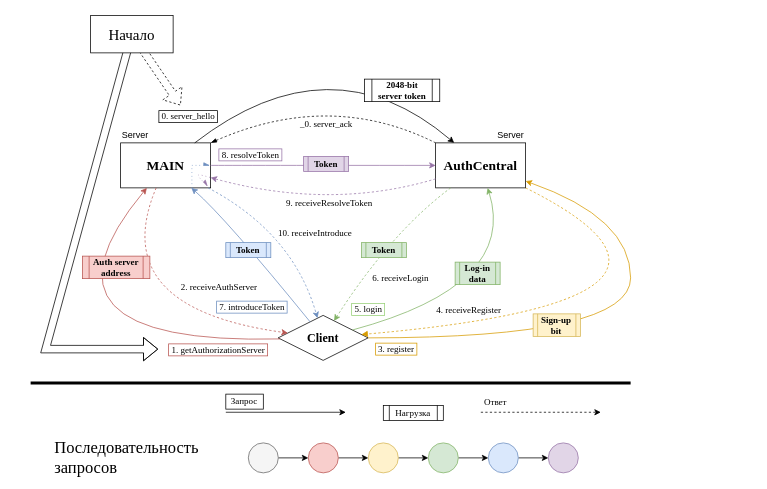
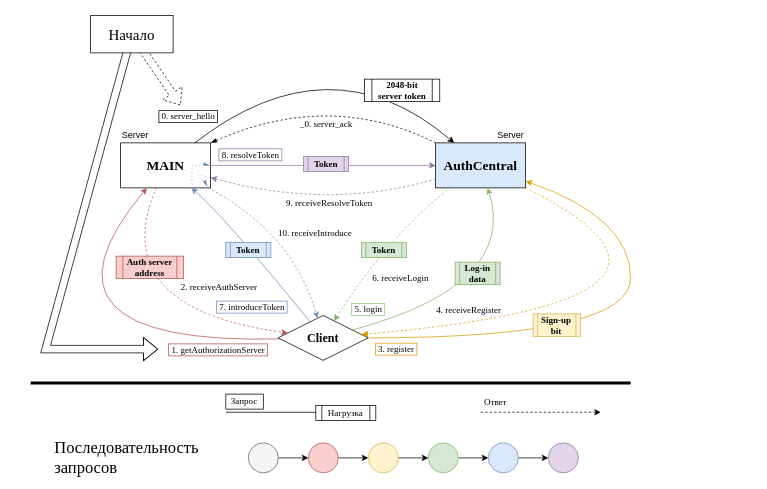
- <mxCell id="6" value="AuthCentral" style="rounded=0;whiteSpace=wrap;html=1;fontFamily=Gilroy;fontStyle=1;fontSize=18;" parent="1" vertex="1"><mxGeometry x="580" y="190" width="120" height="60" as="geometry" /></mxCell>
+ <mxCell id="6" value="AuthCentral" style="rounded=0;whiteSpace=wrap;html=1;fontFamily=Gilroy;fontStyle=1;fontSize=18;fillColor=#dae8fc;" parent="1" vertex="1"><mxGeometry x="580" y="190" width="120" height="60" as="geometry" /></mxCell>
- <mxCell id="27" value="Auth server&lt;br&gt;address" style="shape=process;whiteSpace=wrap;html=1;backgroundOutline=1;fillColor=#f8cecc;strokeColor=#b85450;fontFamily=Gilroy;fontStyle=1;" parent="1" vertex="1"><mxGeometry x="109" y="341" width="90" height="30" as="geometry" /></mxCell>
+ <mxCell id="27" value="Auth server&lt;br&gt;address" style="shape=process;whiteSpace=wrap;html=1;backgroundOutline=1;fillColor=#f8cecc;strokeColor=#b85450;fontFamily=Gilroy;fontStyle=1;" parent="1" vertex="1"><mxGeometry x="154" y="341" width="90" height="30" as="geometry" /></mxCell>
- <mxCell id="43" value="Нагрузка" style="shape=process;whiteSpace=wrap;html=1;backgroundOutline=1;fontFamily=Gilroy;" parent="1" vertex="1"><mxGeometry x="510.25" y="540" width="80" height="20" as="geometry" /></mxCell>
+ <mxCell id="43" value="Нагрузка" style="shape=process;whiteSpace=wrap;html=1;backgroundOutline=1;fontFamily=Gilroy;" parent="1" vertex="1"><mxGeometry x="420.25" y="540" width="80" height="20" as="geometry" /></mxCell>
